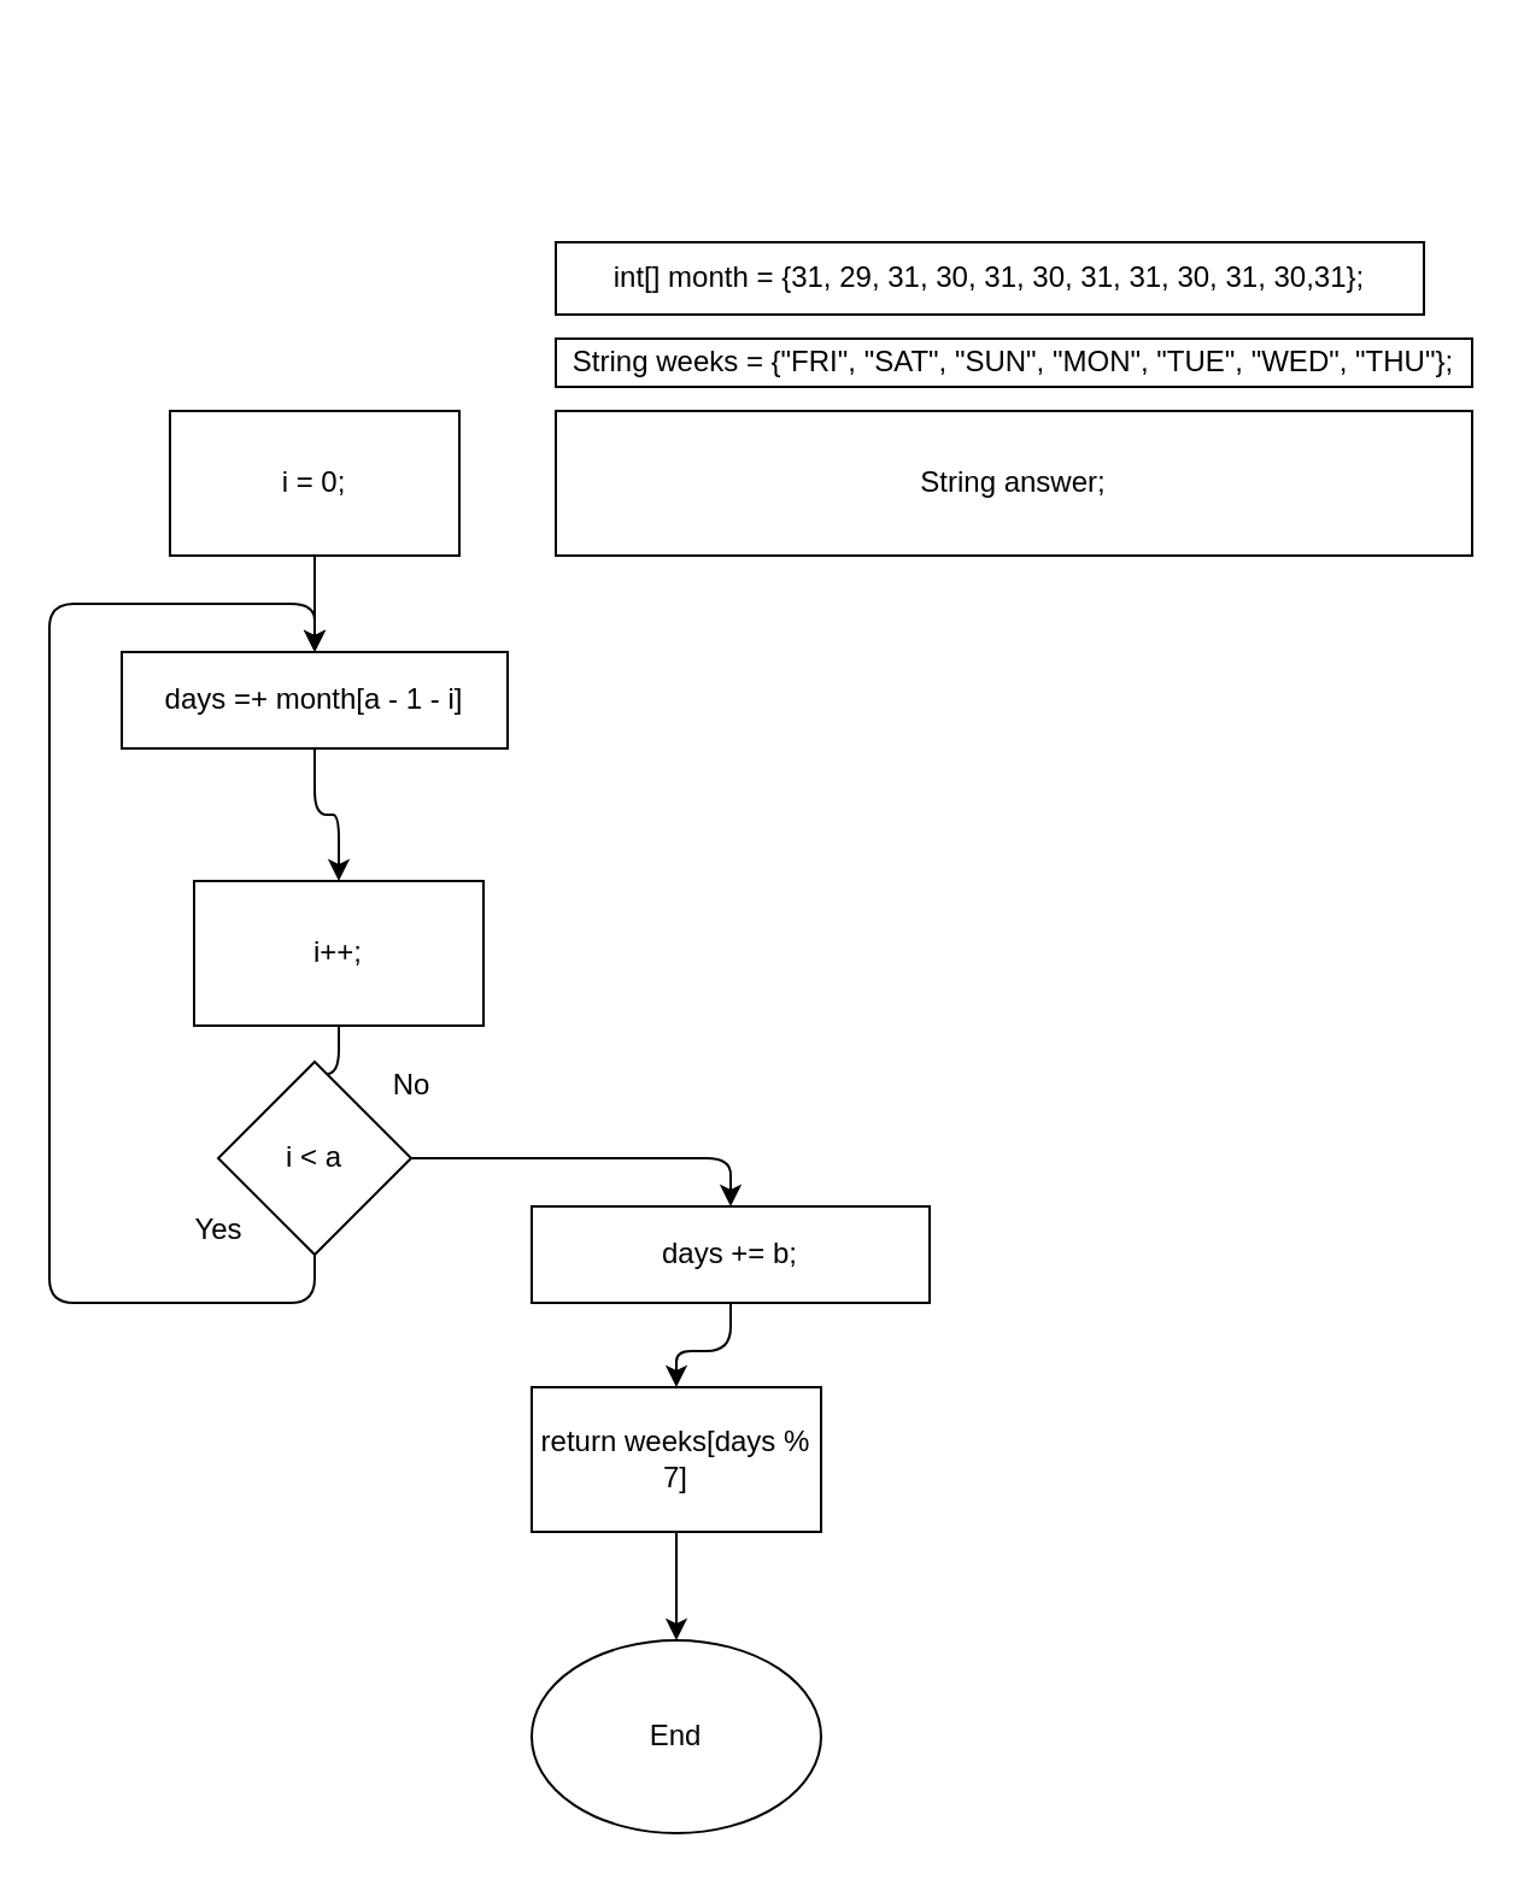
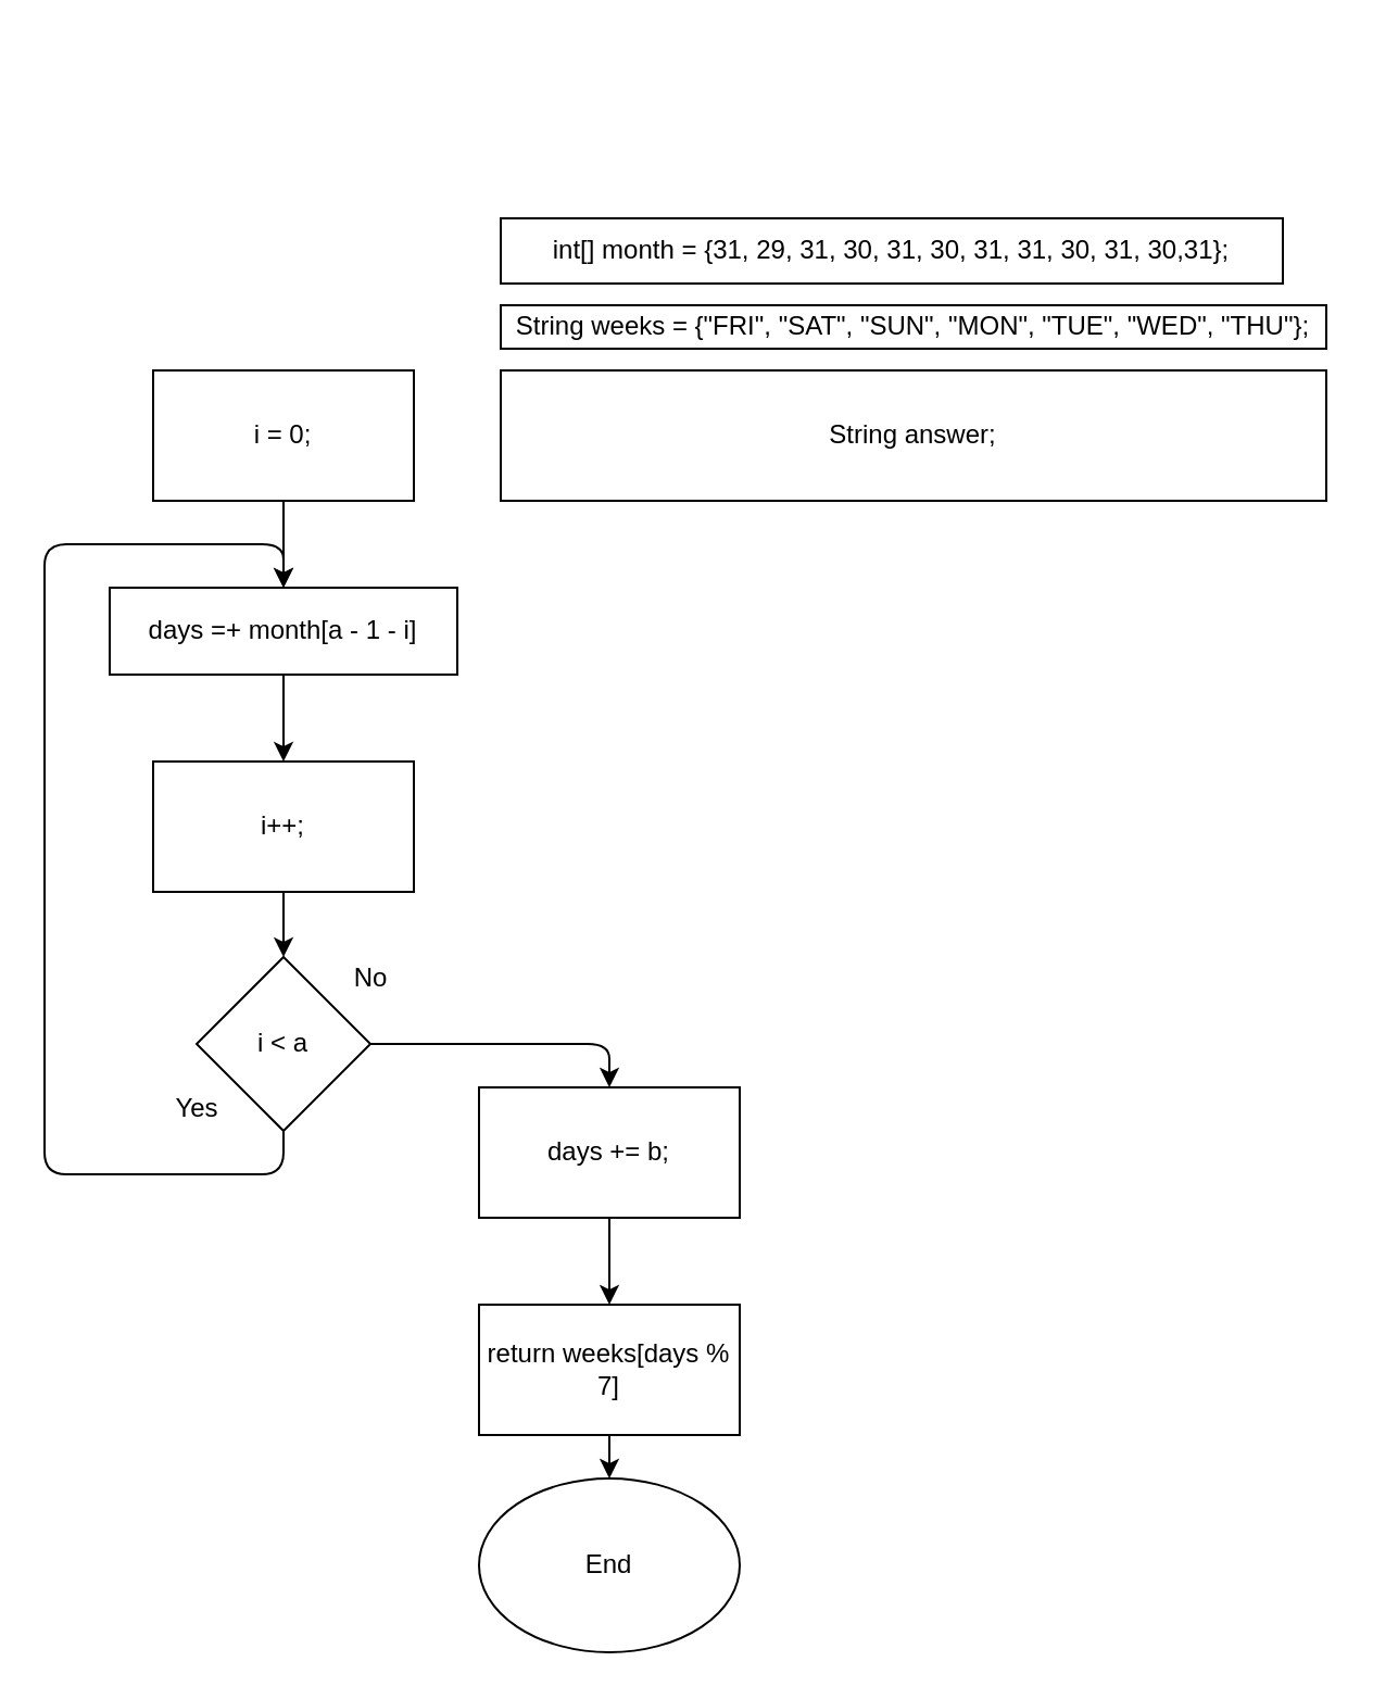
- <mxCell id="11" value="i++;" style="whiteSpace=wrap;html=1;rounded=0;sketch=0;" vertex="1" parent="1"><mxGeometry x="80" y="365" width="120" height="60" as="geometry" /></mxCell>
+ <mxCell id="11" value="i++;" style="whiteSpace=wrap;html=1;rounded=0;sketch=0;" vertex="1" parent="1"><mxGeometry x="70" y="350" width="120" height="60" as="geometry" /></mxCell>
- <mxCell id="18" value="days += b;" style="whiteSpace=wrap;html=1;rounded=0;sketch=0;" vertex="1" parent="1"><mxGeometry x="220" y="500" width="165" height="40" as="geometry" /></mxCell>
+ <mxCell id="18" value="days += b;" style="whiteSpace=wrap;html=1;rounded=0;sketch=0;" vertex="1" parent="1"><mxGeometry x="220" y="500" width="120" height="60" as="geometry" /></mxCell>
- <mxCell id="20" value="return weeks[days % 7]" style="whiteSpace=wrap;html=1;rounded=0;sketch=0;" vertex="1" parent="1"><mxGeometry x="220" y="575" width="120" height="60" as="geometry" /></mxCell>
+ <mxCell id="20" value="return weeks[days % 7]" style="whiteSpace=wrap;html=1;rounded=0;sketch=0;" vertex="1" parent="1"><mxGeometry x="220" y="600" width="120" height="60" as="geometry" /></mxCell>
